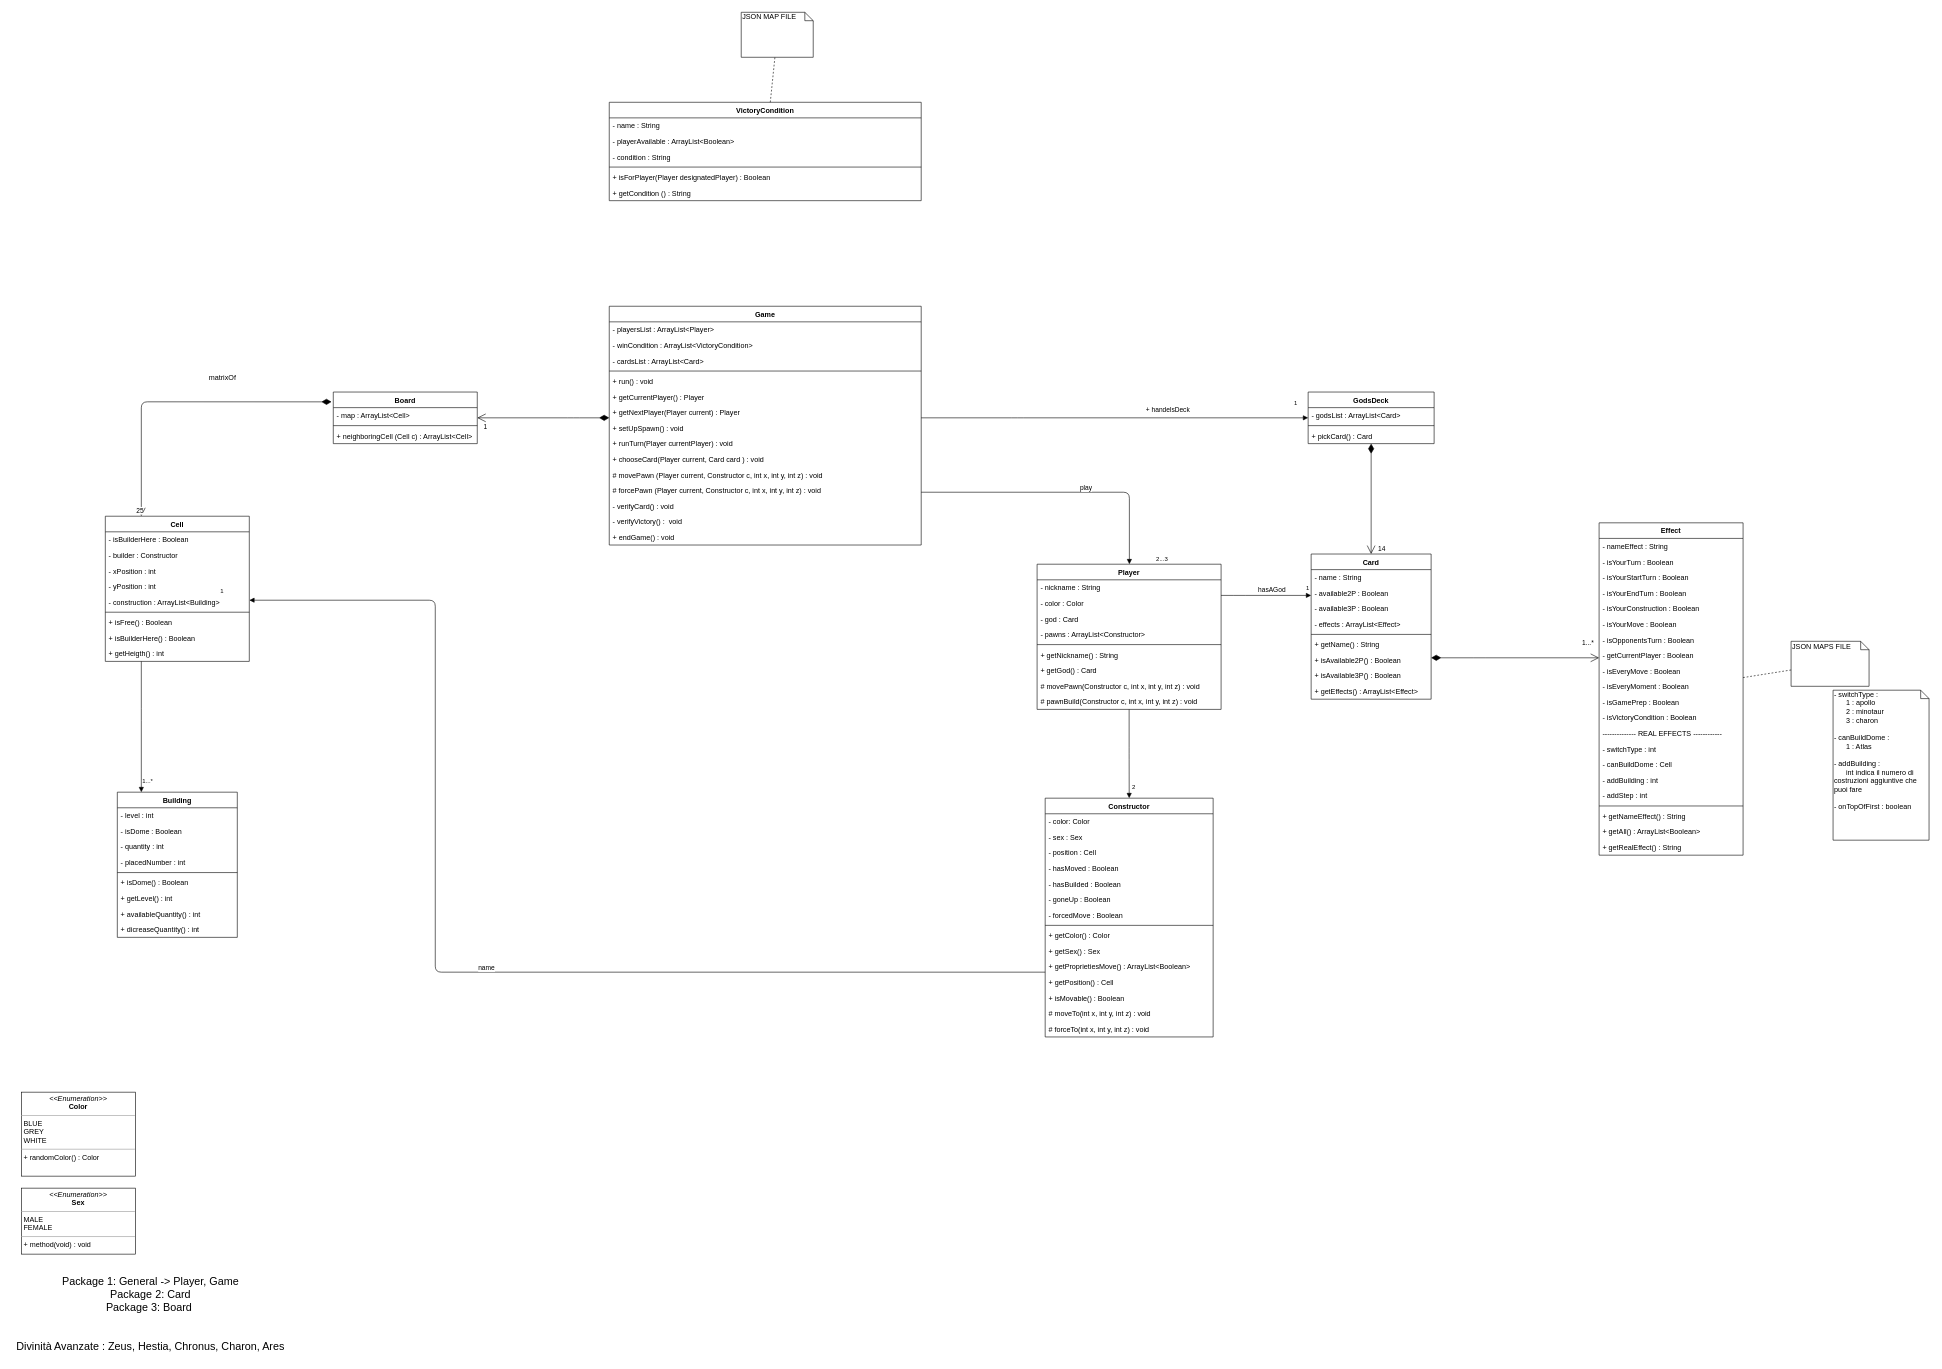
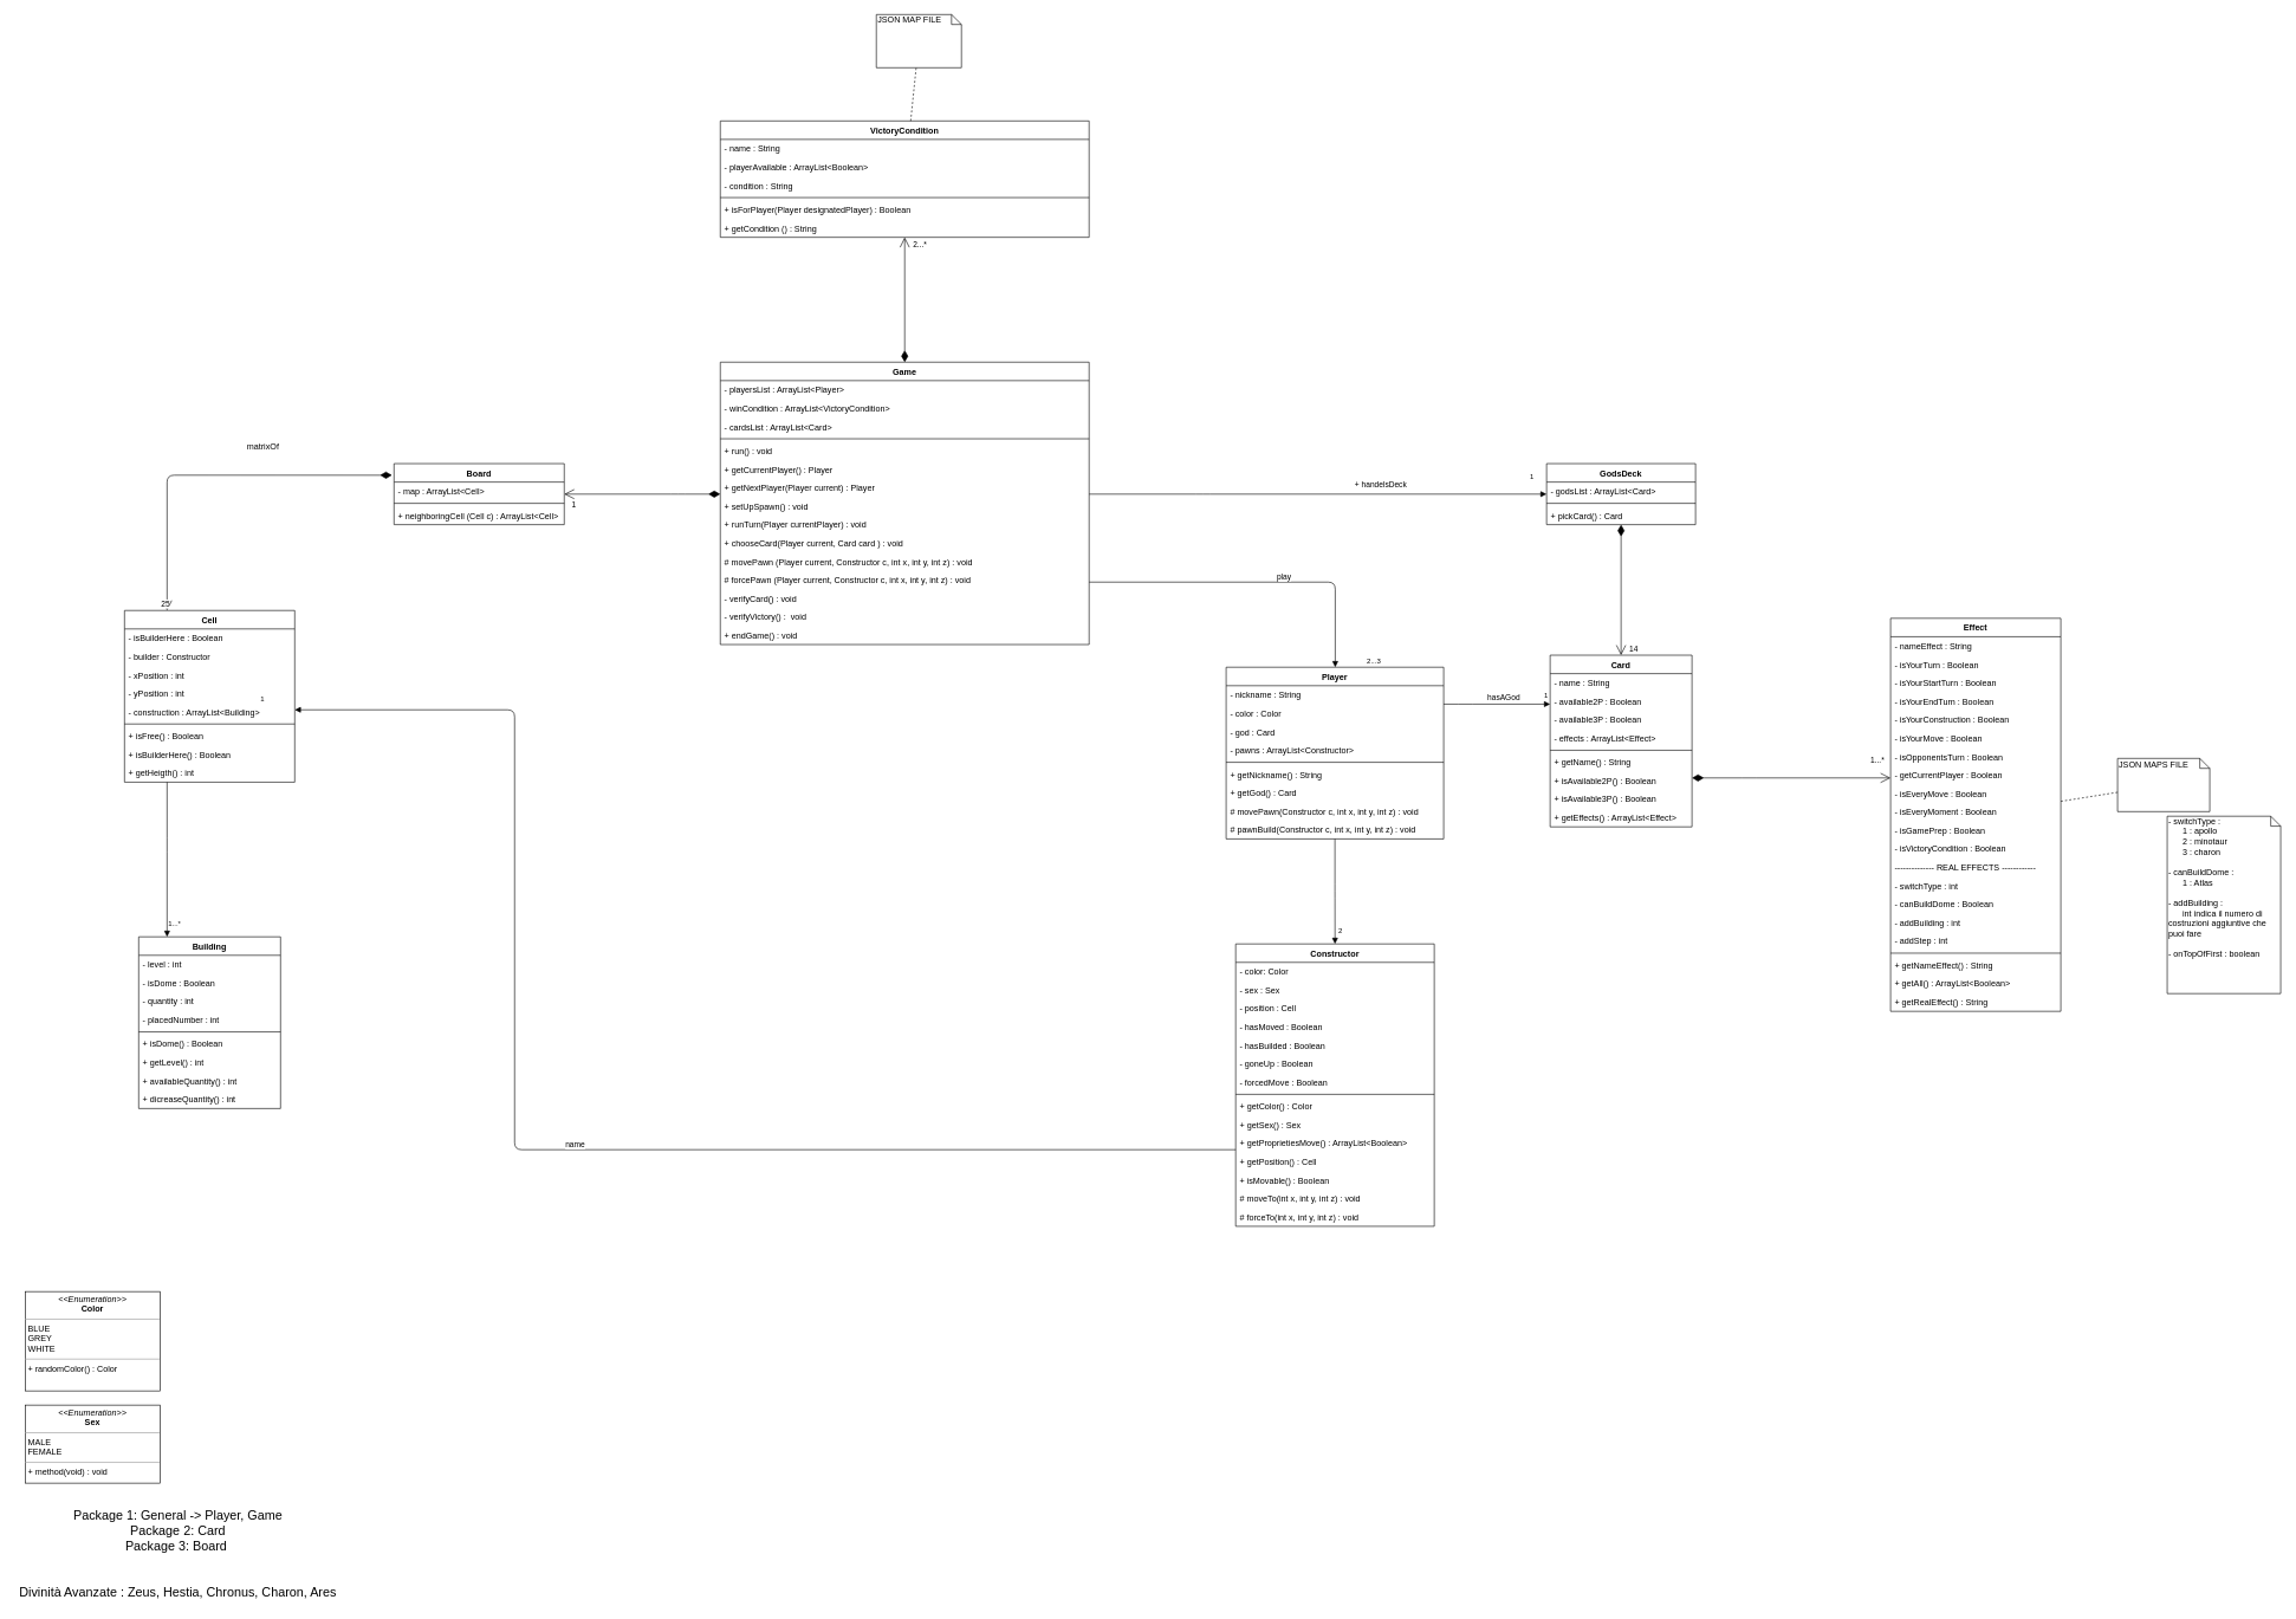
+ <mxCell id="130" value="2...*" style="endArrow=open;html=1;endSize=12;startArrow=diamondThin;startSize=14;startFill=1;edgeStyle=orthogonalEdgeStyle;align=left;verticalAlign=bottom;" parent="1" source="84" target="123" edge="1"><mxGeometry x="0.782" y="-10" relative="1" as="geometry"><mxPoint x="1185" y="400" as="sourcePoint" /><mxPoint x="1345" y="400" as="targetPoint" /><mxPoint as="offset" /></mxGeometry></mxCell>
- <mxCell id="67" value="- canBuildDome : Cell" style="text;strokeColor=none;fillColor=none;align=left;verticalAlign=top;spacingLeft=4;spacingRight=4;overflow=hidden;rotatable=0;points=[[0,0.5],[1,0.5]];portConstraint=eastwest;" vertex="1" parent="52"><mxGeometry y="390" width="240" height="26" as="geometry" /></mxCell>
+ <mxCell id="67" value="- canBuildDome : Boolean" style="text;strokeColor=none;fillColor=none;align=left;verticalAlign=top;spacingLeft=4;spacingRight=4;overflow=hidden;rotatable=0;points=[[0,0.5],[1,0.5]];portConstraint=eastwest;" vertex="1" parent="52"><mxGeometry y="390" width="240" height="26" as="geometry" /></mxCell>
